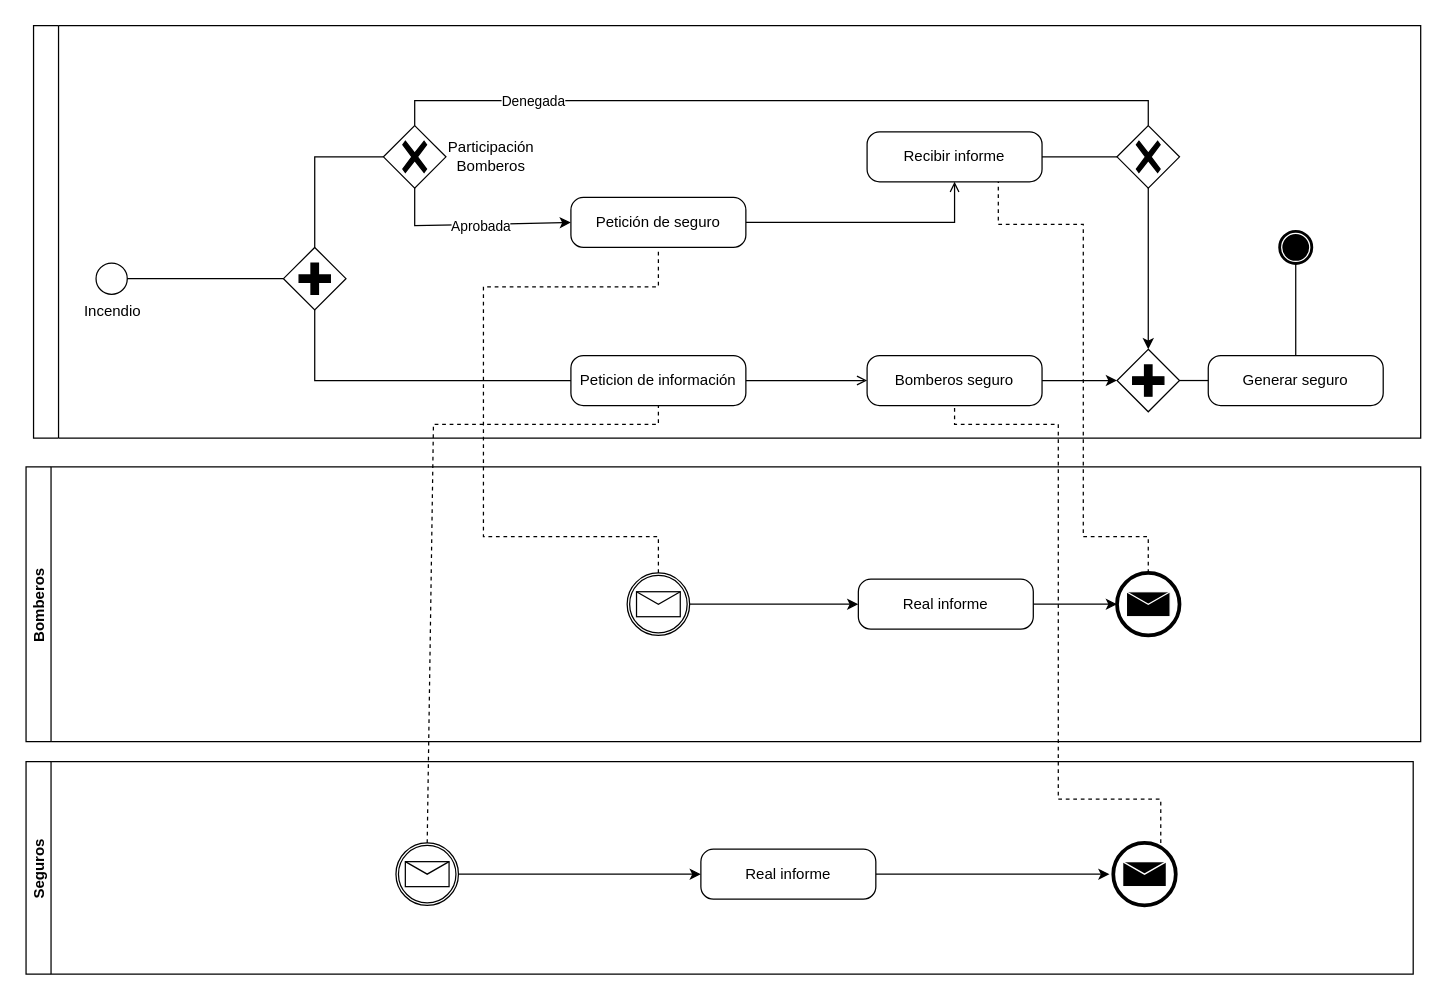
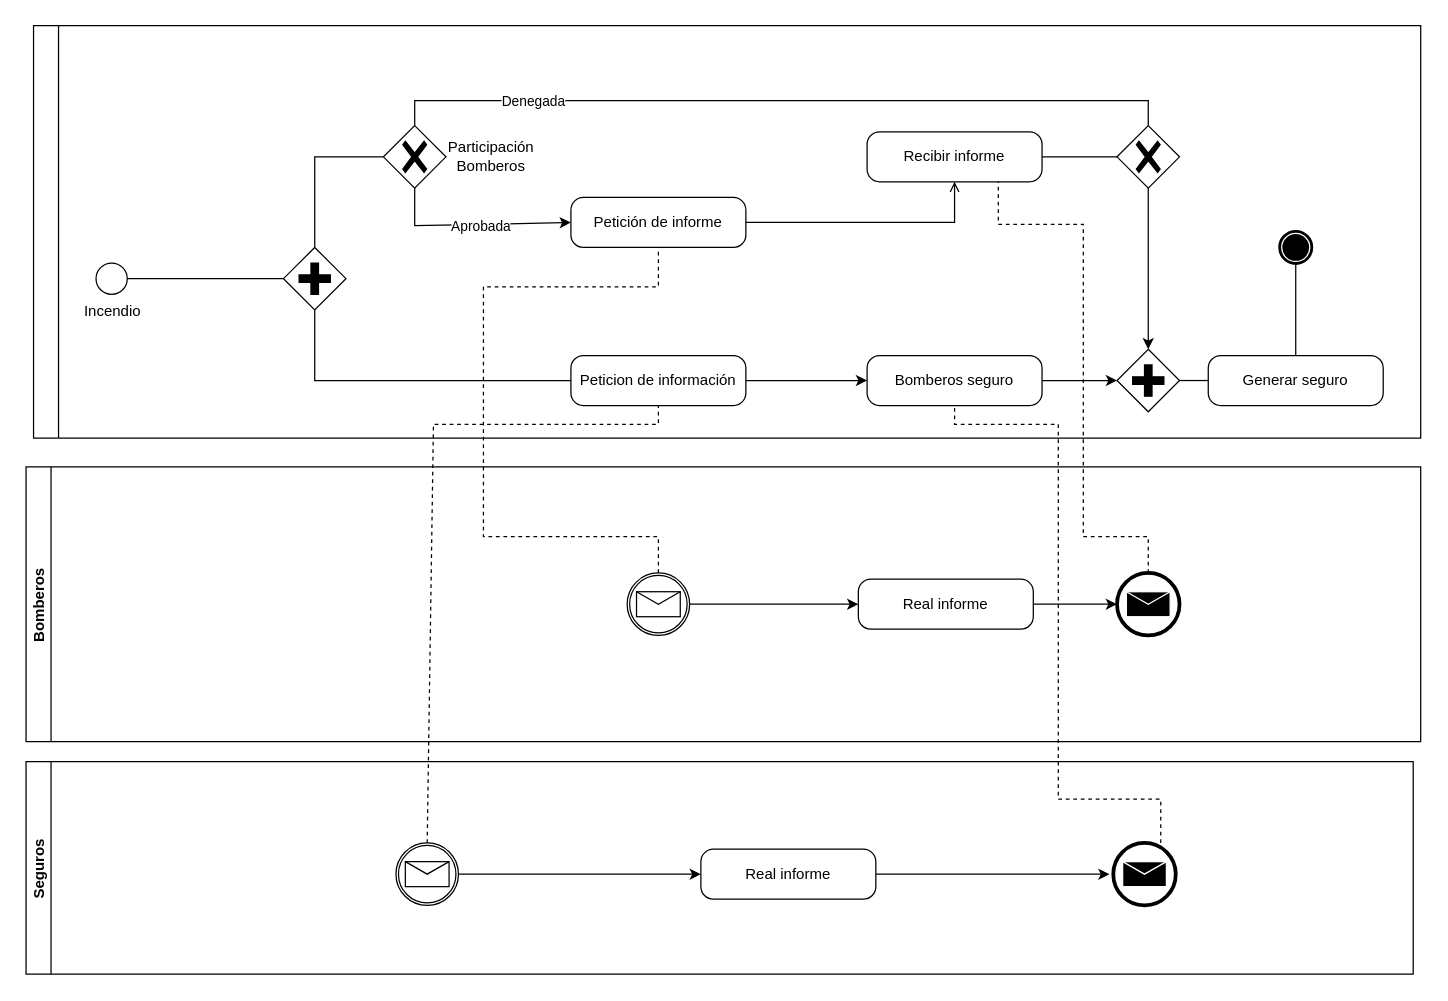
- <mxCell id="27" value="Petición de seguro" style="points=[[0.25,0,0],[0.5,0,0],[0.75,0,0],[1,0.25,0],[1,0.5,0],[1,0.75,0],[0.75,1,0],[0.5,1,0],[0.25,1,0],[0,0.75,0],[0,0.5,0],[0,0.25,0]];shape=mxgraph.bpmn.task;whiteSpace=wrap;rectStyle=rounded;size=10;taskMarker=abstract;" parent="2" vertex="1"><mxGeometry x="430" y="137.5" width="140" height="40" as="geometry" /></mxCell>
+ <mxCell id="27" value="Petición de informe" style="points=[[0.25,0,0],[0.5,0,0],[0.75,0,0],[1,0.25,0],[1,0.5,0],[1,0.75,0],[0.75,1,0],[0.5,1,0],[0.25,1,0],[0,0.75,0],[0,0.5,0],[0,0.25,0]];shape=mxgraph.bpmn.task;whiteSpace=wrap;rectStyle=rounded;size=10;taskMarker=abstract;" parent="2" vertex="1"><mxGeometry x="430" y="137.5" width="140" height="40" as="geometry" /></mxCell>
- <mxCell id="5" style="edgeStyle=orthogonalEdgeStyle;rounded=0;orthogonalLoop=1;jettySize=auto;html=1;exitX=1;exitY=0.5;exitDx=0;exitDy=0;exitPerimeter=0;entryX=0;entryY=0.5;entryDx=0;entryDy=0;entryPerimeter=0;endArrow=open;" parent="2" source="6" target="14" edge="1"><mxGeometry relative="1" as="geometry" /></mxCell>
+ <mxCell id="5" style="edgeStyle=orthogonalEdgeStyle;rounded=0;orthogonalLoop=1;jettySize=auto;html=1;exitX=1;exitY=0.5;exitDx=0;exitDy=0;exitPerimeter=0;entryX=0;entryY=0.5;entryDx=0;entryDy=0;entryPerimeter=0;" parent="2" source="6" target="14" edge="1"><mxGeometry relative="1" as="geometry" /></mxCell>
